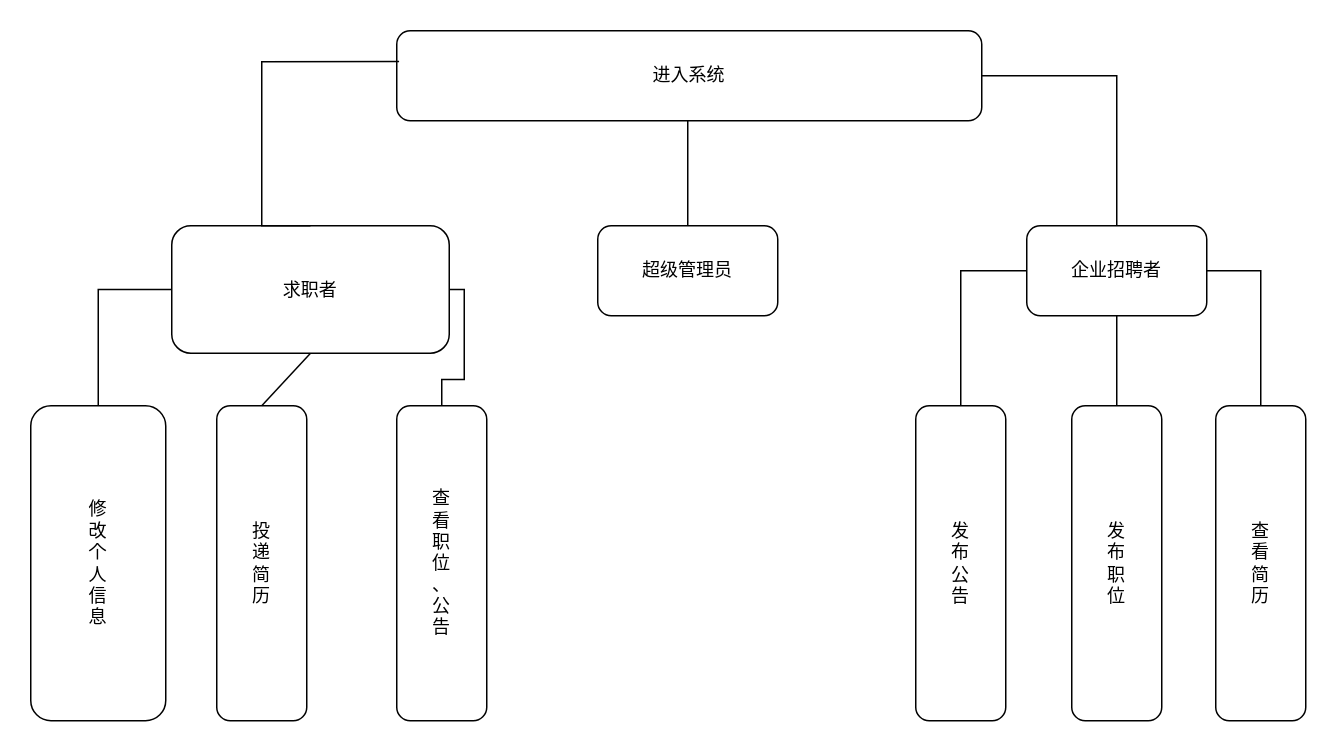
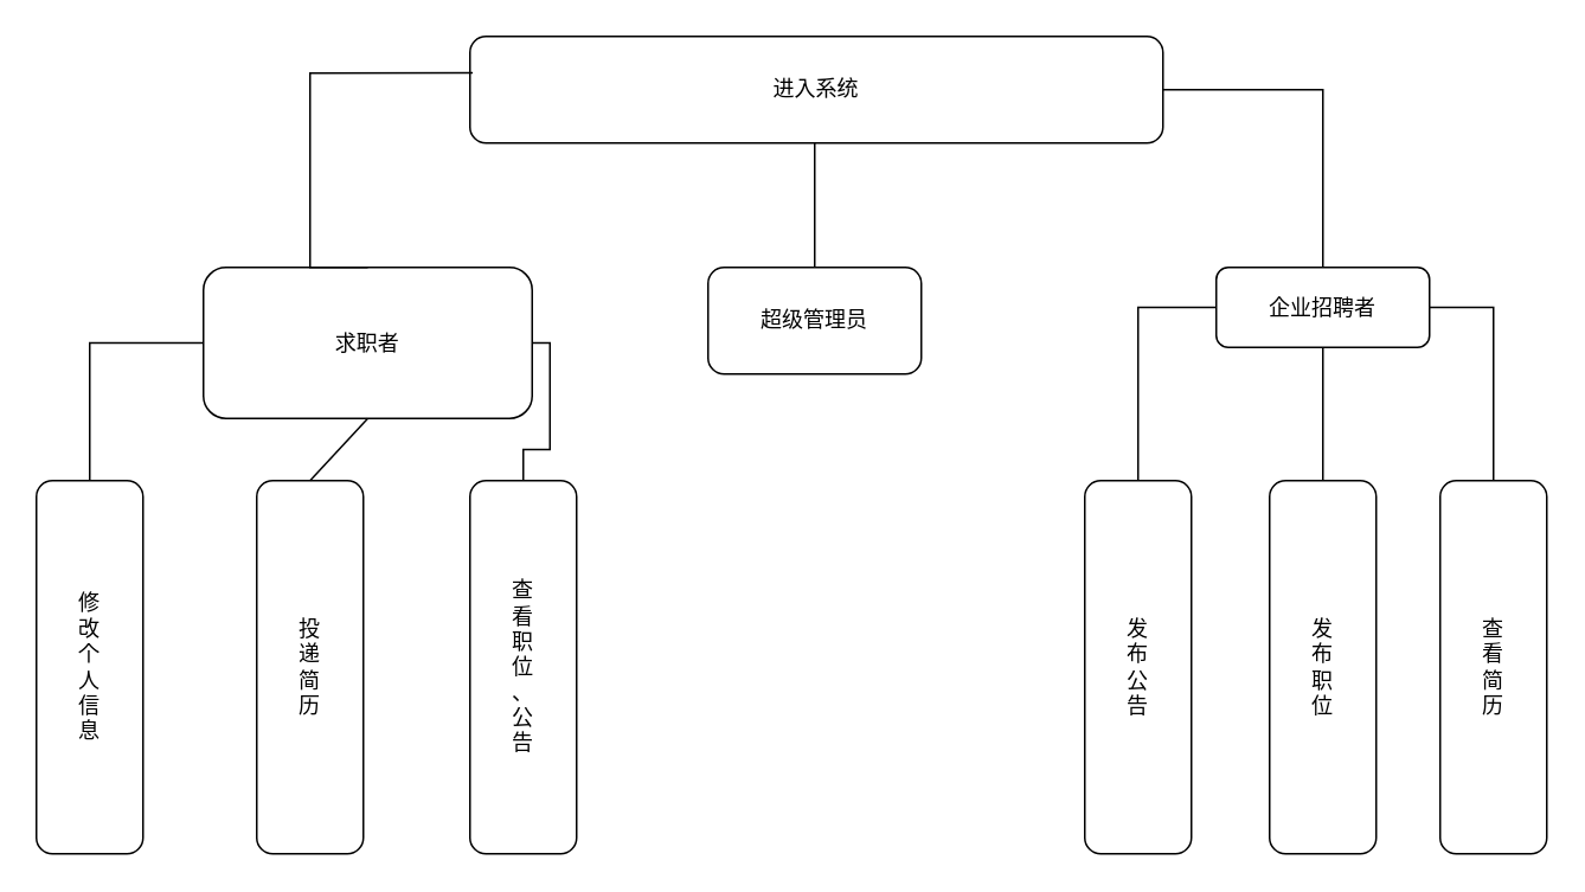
- <mxCell id="5" value="企业招聘者" style="rounded=1;whiteSpace=wrap;html=1;" vertex="1" parent="1"><mxGeometry x="684" y="150" width="120" height="60" as="geometry" /></mxCell>
+ <mxCell id="5" value="企业招聘者" style="rounded=1;whiteSpace=wrap;html=1;" vertex="1" parent="1"><mxGeometry x="684" y="150" width="120" height="45" as="geometry" /></mxCell>
- <mxCell id="6" value="修&lt;br&gt;改&lt;br&gt;个&lt;br&gt;人&lt;br&gt;信&lt;br&gt;息" style="rounded=1;whiteSpace=wrap;html=1;" vertex="1" parent="1"><mxGeometry x="20" y="270" width="90" height="210" as="geometry" /></mxCell>
+ <mxCell id="6" value="修&lt;br&gt;改&lt;br&gt;个&lt;br&gt;人&lt;br&gt;信&lt;br&gt;息" style="rounded=1;whiteSpace=wrap;html=1;" vertex="1" parent="1"><mxGeometry x="20" y="270" width="60" height="210" as="geometry" /></mxCell>
